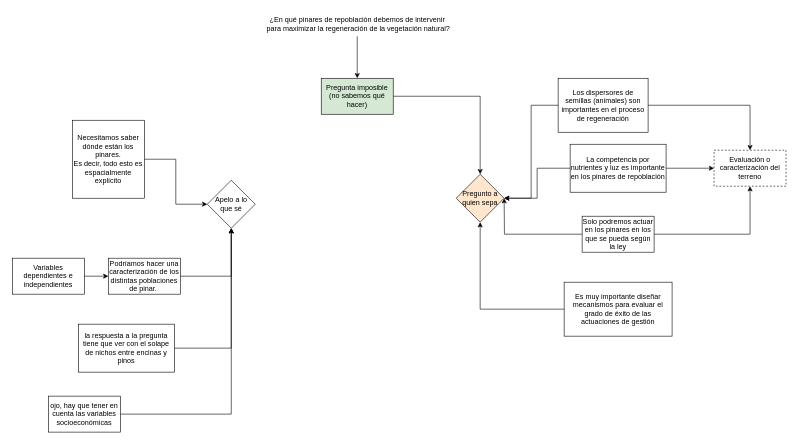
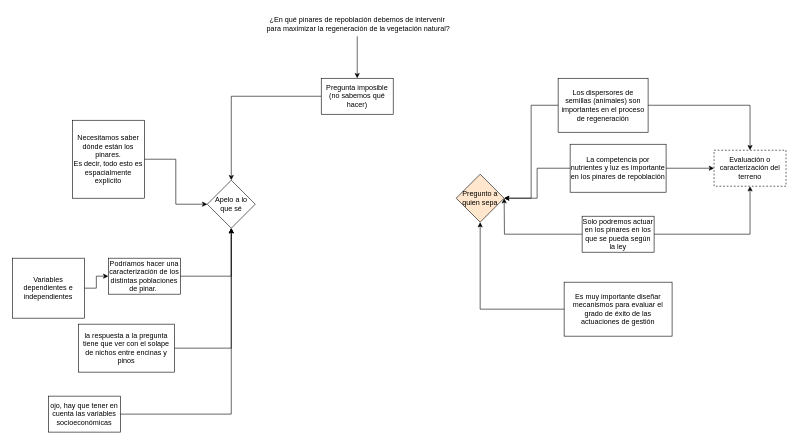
- <mxCell id="5" value="Pregunta imposible&lt;br&gt;(no sabemos qué hacer)" style="whiteSpace=wrap;html=1;fillColor=#d5e8d4;" parent="1" vertex="1"><mxGeometry x="535" y="130" width="120" height="60" as="geometry" /></mxCell>
+ <mxCell id="5" value="Pregunta imposible&lt;br&gt;(no sabemos qué hacer)" style="whiteSpace=wrap;html=1;" parent="1" vertex="1"><mxGeometry x="535" y="130" width="120" height="60" as="geometry" /></mxCell>
- <mxCell id="4" value="" style="edgeStyle=orthogonalEdgeStyle;rounded=0;orthogonalLoop=1;jettySize=auto;html=1;" parent="1" source="5" target="7" edge="1"><mxGeometry relative="1" as="geometry" /></mxCell>
+ <mxCell id="4" value="" style="edgeStyle=orthogonalEdgeStyle;rounded=0;orthogonalLoop=1;jettySize=auto;html=1;" parent="1" source="5" target="6" edge="1"><mxGeometry relative="1" as="geometry" /></mxCell>
- <mxCell id="13" value="Variables dependientes e independientes" style="whiteSpace=wrap;html=1;" parent="1" vertex="1"><mxGeometry x="20" y="430" width="120" height="60" as="geometry" /></mxCell>
+ <mxCell id="13" value="Variables dependientes e independientes" style="whiteSpace=wrap;html=1;" parent="1" vertex="1"><mxGeometry x="20" y="430" width="120" height="100" as="geometry" /></mxCell>
